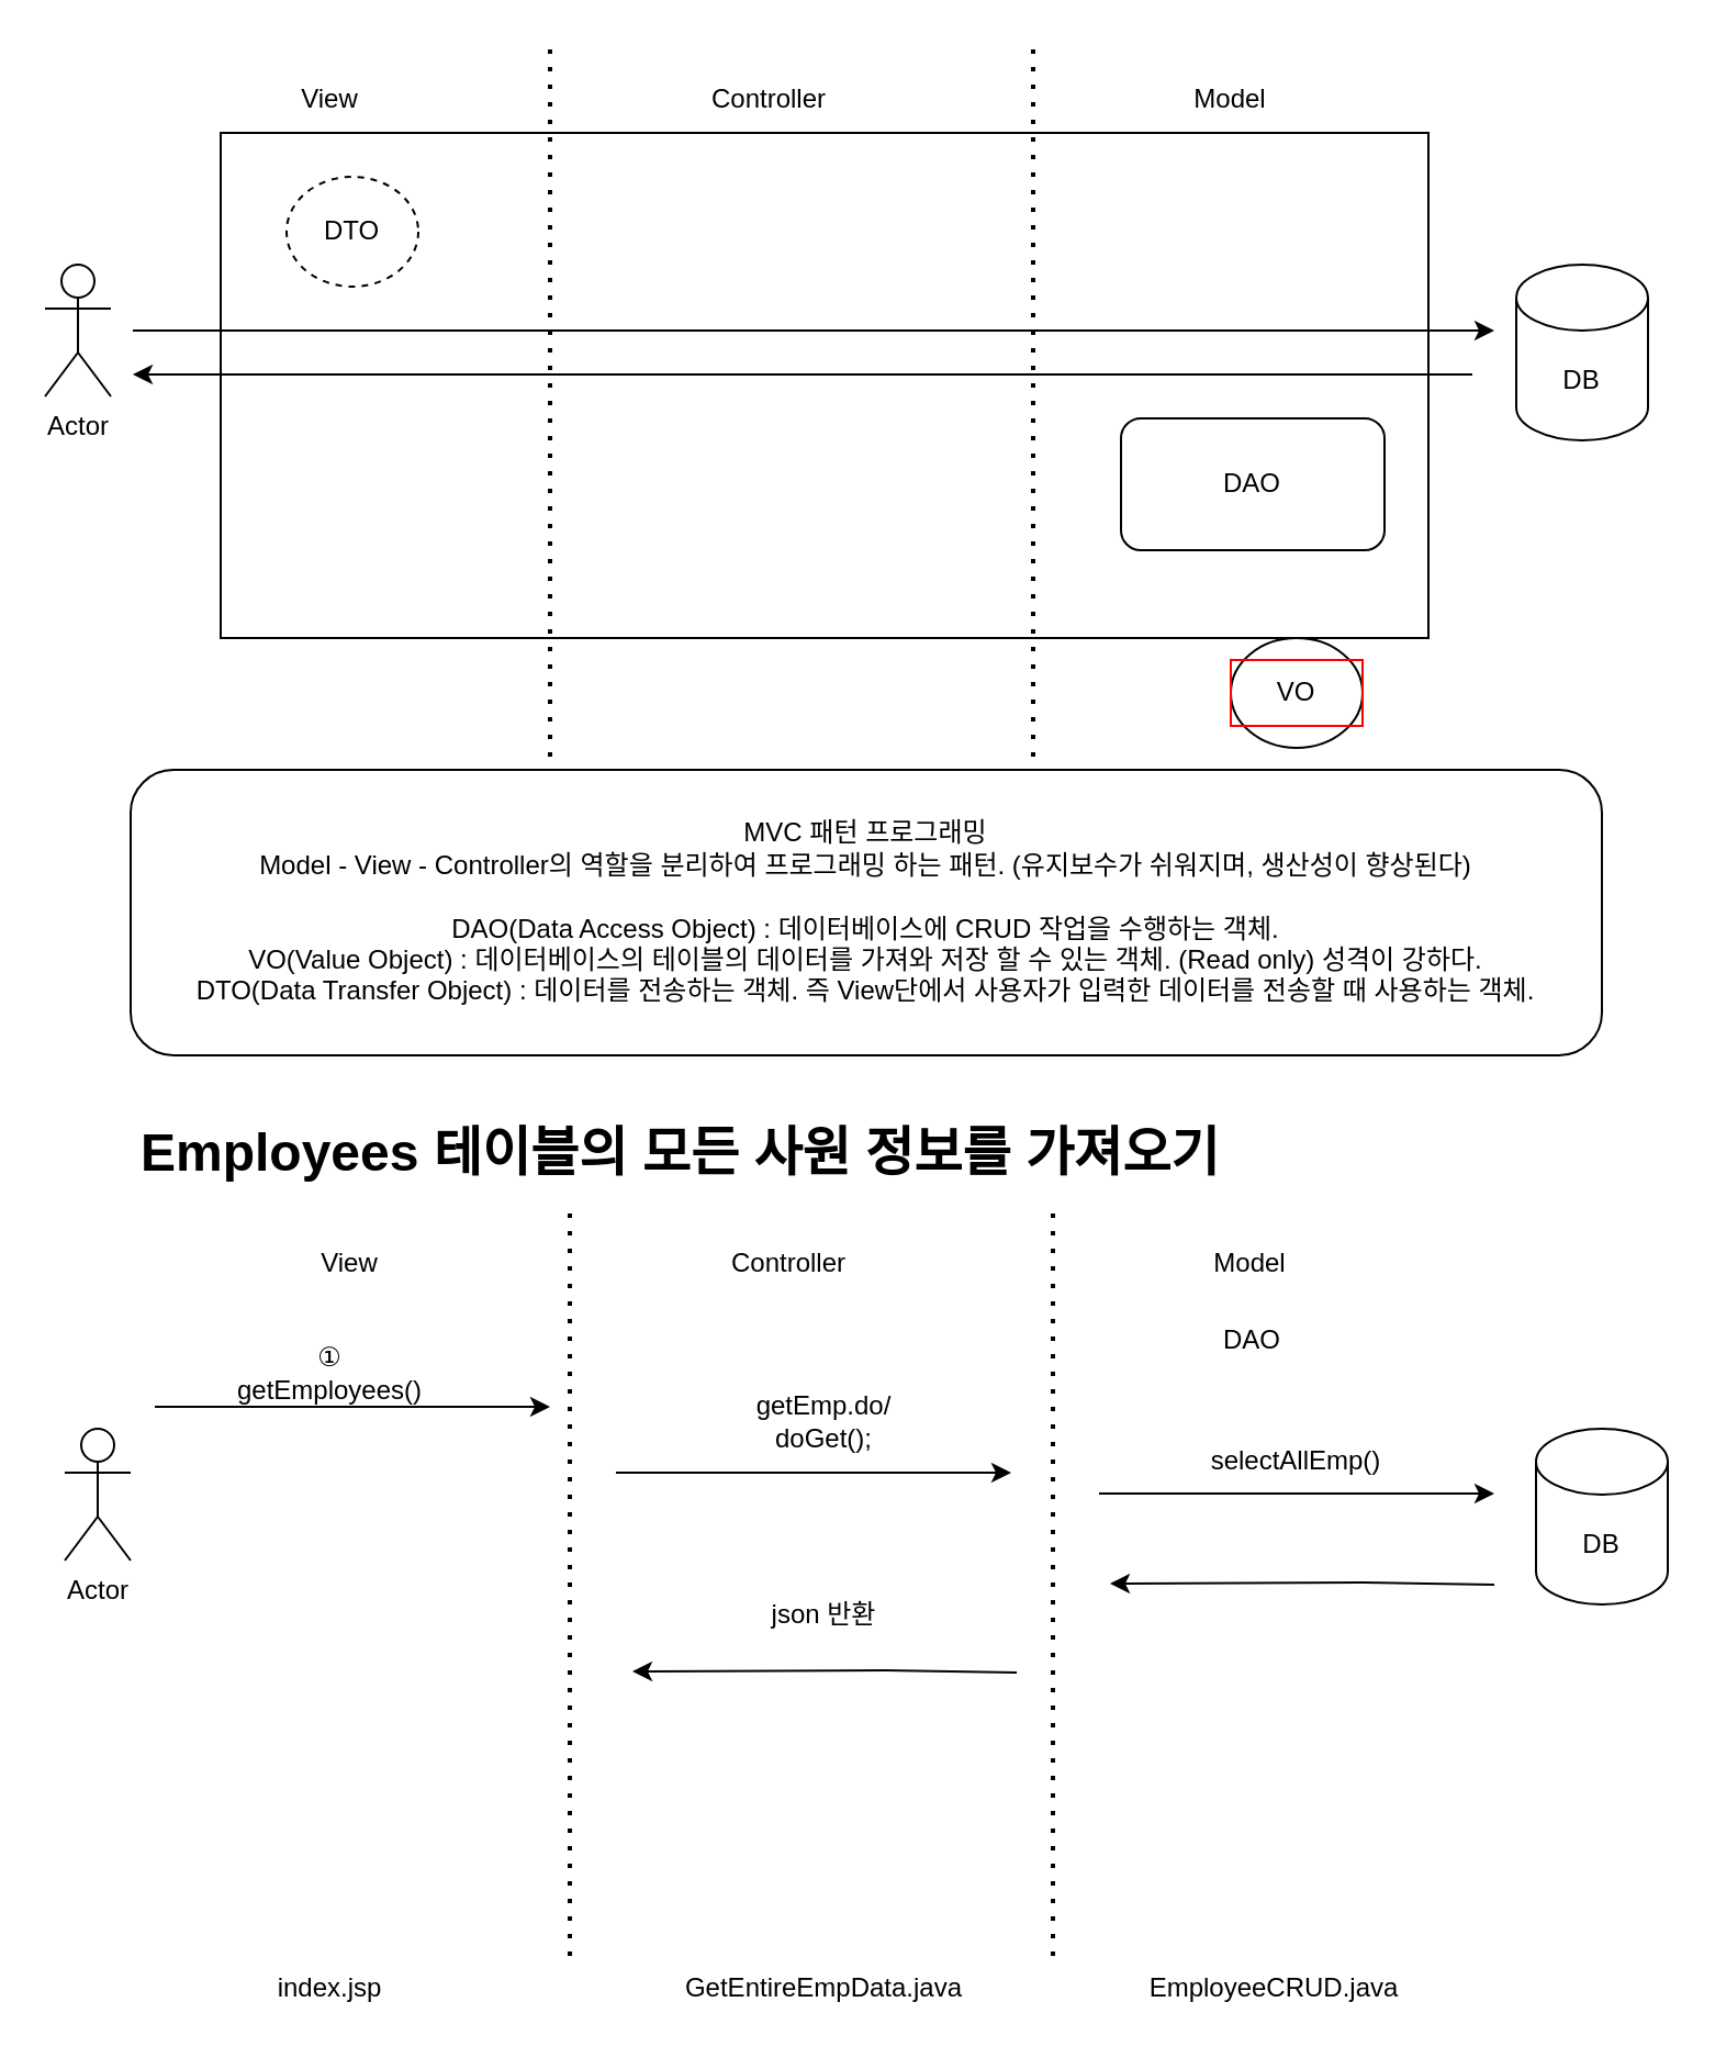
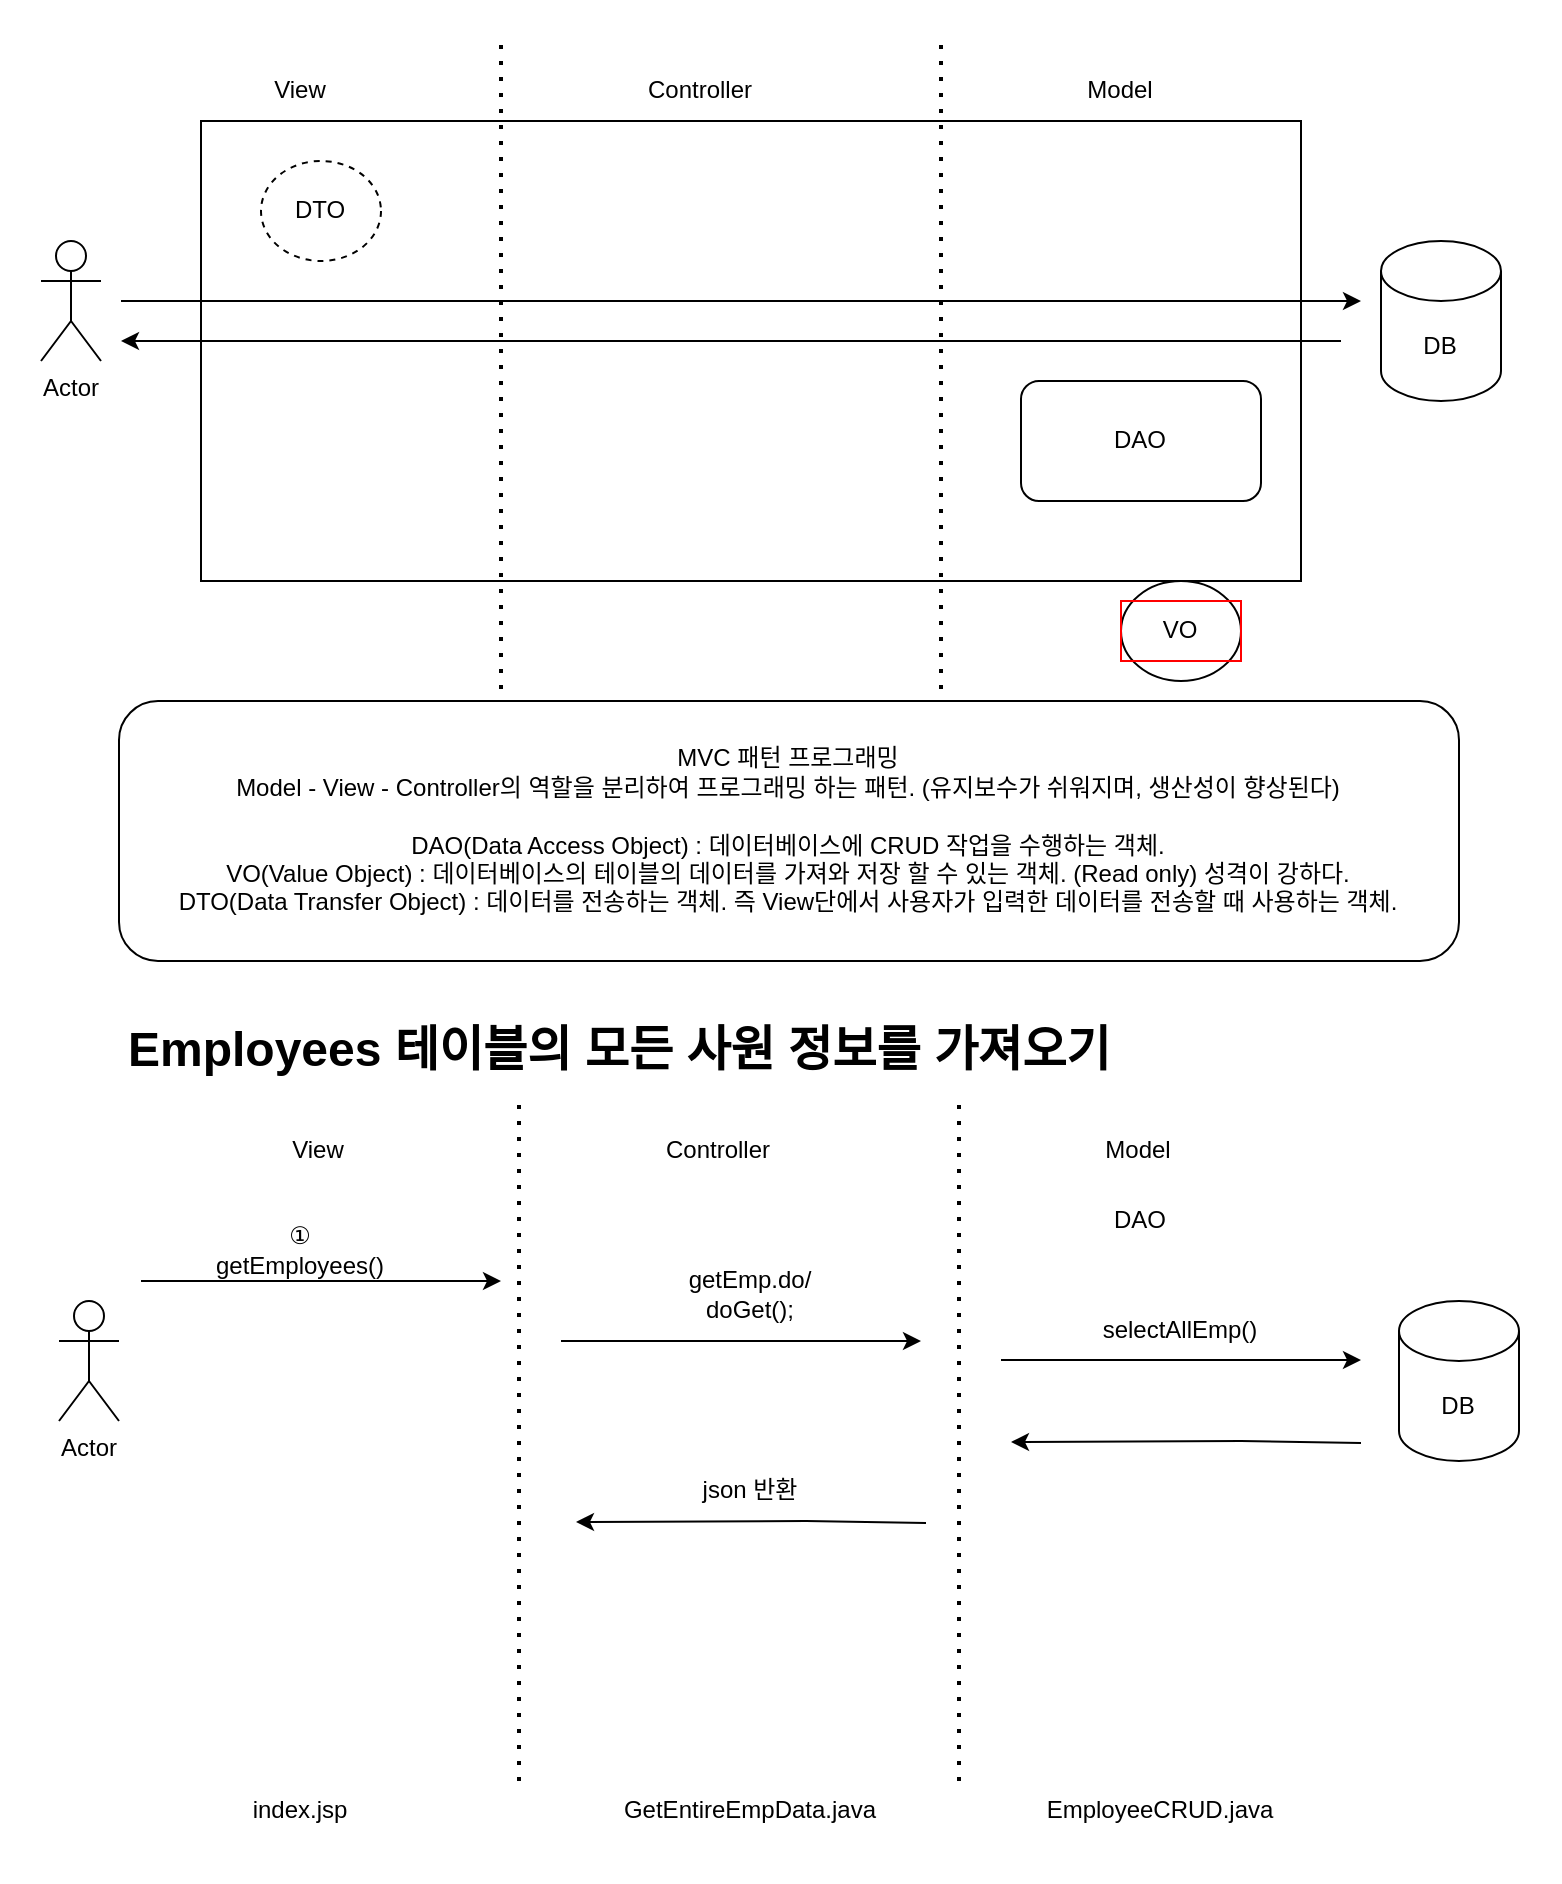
- <mxCell id="37" value="json 반환" style="text;html=1;strokeColor=none;fillColor=none;align=center;verticalAlign=middle;whiteSpace=wrap;rounded=0;" vertex="1" parent="1"><mxGeometry x="345" y="720" width="60" height="30" as="geometry" /></mxCell>
+ <mxCell id="37" value="json 반환" style="text;html=1;strokeColor=none;fillColor=none;align=center;verticalAlign=middle;whiteSpace=wrap;rounded=0;" vertex="1" parent="1"><mxGeometry x="345" y="730" width="60" height="30" as="geometry" /></mxCell>
